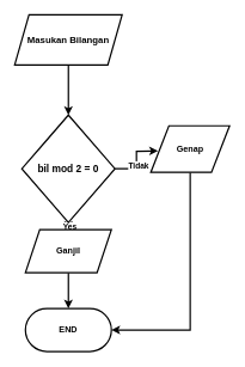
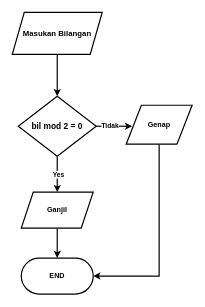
- <mxCell id="8" value="&lt;b&gt;&lt;font style=&quot;font-size: 14px;&quot;&gt;bil mod 2 = 0&lt;/font&gt;&lt;/b&gt;" style="rhombus;whiteSpace=wrap;html=1;rounded=1;strokeWidth=2;arcSize=0;" vertex="1" parent="1"><mxGeometry x="30" y="160" width="130" height="150" as="geometry" /></mxCell>
+ <mxCell id="8" value="&lt;b&gt;&lt;font style=&quot;font-size: 14px;&quot;&gt;bil mod 2 = 0&lt;/font&gt;&lt;/b&gt;" style="rhombus;whiteSpace=wrap;html=1;rounded=1;strokeWidth=2;arcSize=0;" vertex="1" parent="1"><mxGeometry x="30" y="160" width="130" height="100" as="geometry" /></mxCell>
